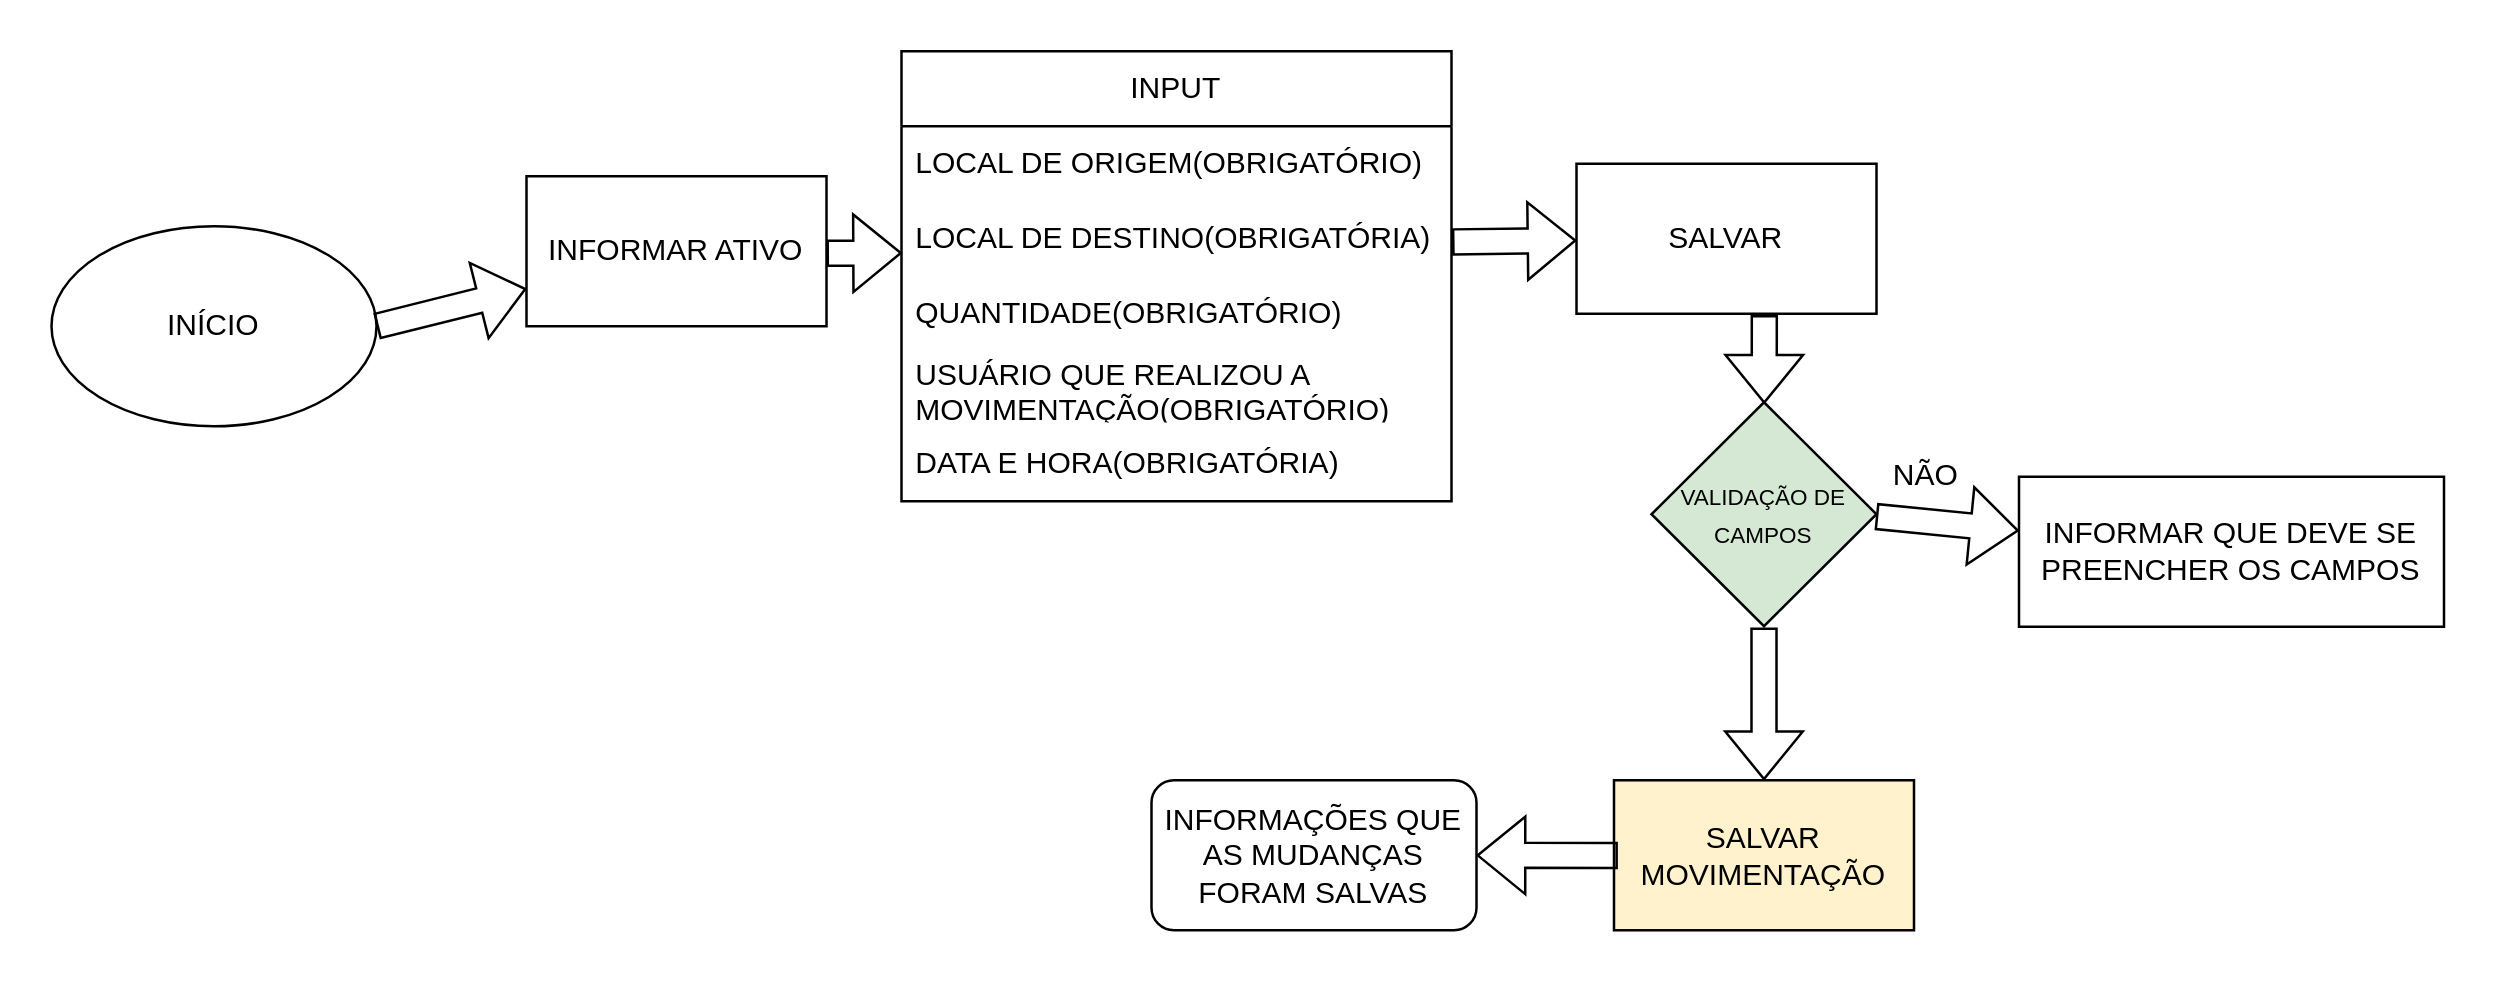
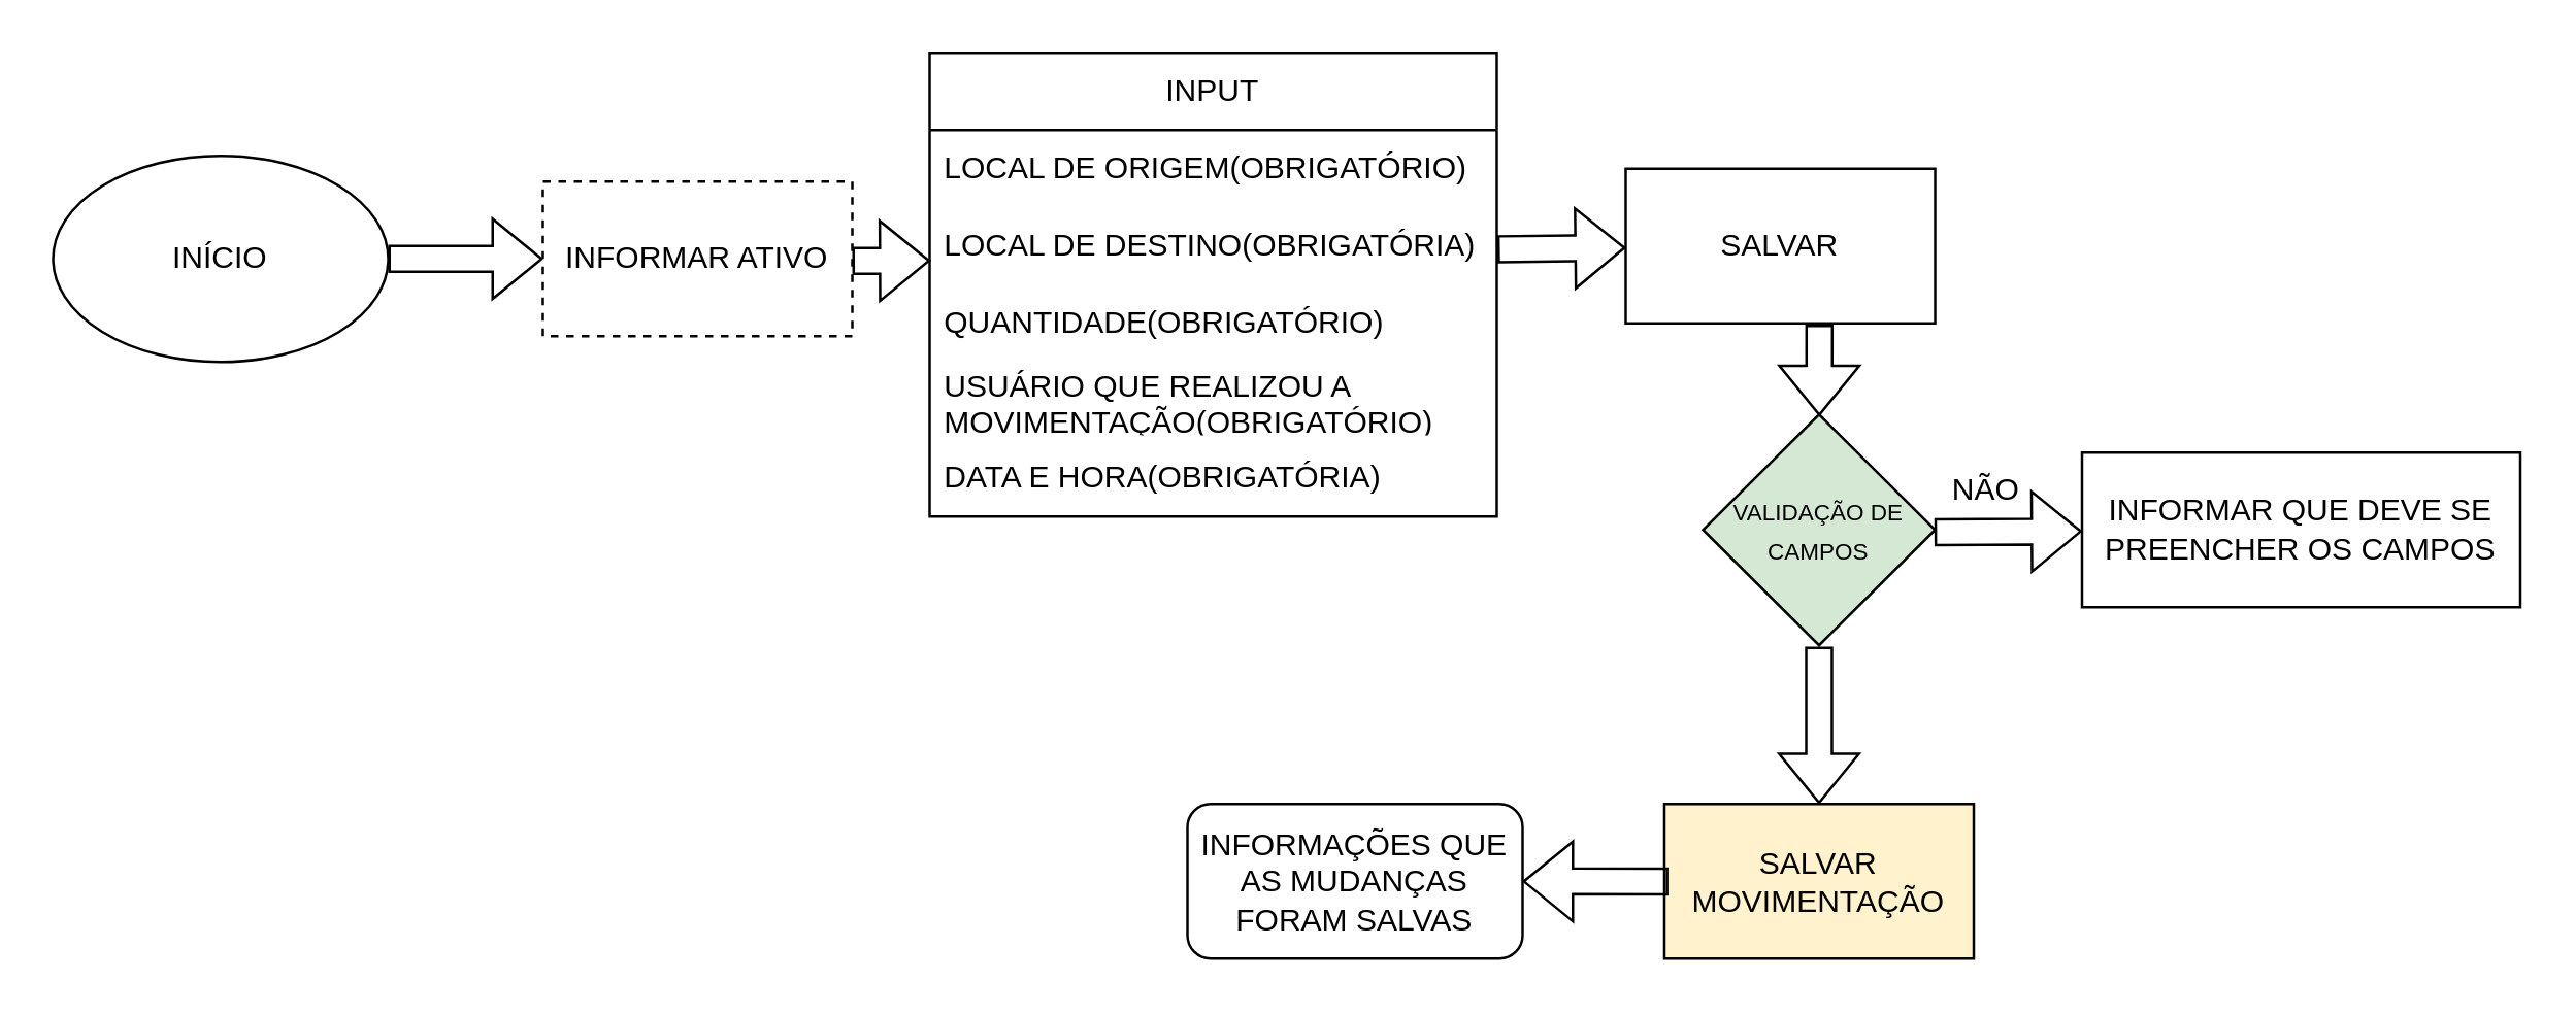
- <mxCell id="4" value="INFORMAR ATIVO" style="rounded=0;whiteSpace=wrap;html=1;" vertex="1" parent="1"><mxGeometry x="210" y="70" width="120" height="60" as="geometry" /></mxCell>
+ <mxCell id="4" value="INFORMAR ATIVO" style="rounded=0;whiteSpace=wrap;html=1;dashed=1;" vertex="1" parent="1"><mxGeometry x="210" y="70" width="120" height="60" as="geometry" /></mxCell>
- <mxCell id="2" value="INÍCIO" style="ellipse;whiteSpace=wrap;html=1;" vertex="1" parent="1"><mxGeometry x="20" y="90" width="130" height="80" as="geometry" /></mxCell>
+ <mxCell id="2" value="INÍCIO" style="ellipse;whiteSpace=wrap;html=1;" vertex="1" parent="1"><mxGeometry x="20" y="60" width="130" height="80" as="geometry" /></mxCell>
- <mxCell id="19" value="INFORMAR QUE DEVE SE PREENCHER OS CAMPOS" style="rounded=0;whiteSpace=wrap;html=1;" vertex="1" parent="1"><mxGeometry x="807" y="190.2" width="170" height="60" as="geometry" /></mxCell>
+ <mxCell id="19" value="INFORMAR QUE DEVE SE PREENCHER OS CAMPOS" style="rounded=0;whiteSpace=wrap;html=1;" vertex="1" parent="1"><mxGeometry x="807" y="175.2" width="170" height="60" as="geometry" /></mxCell>
